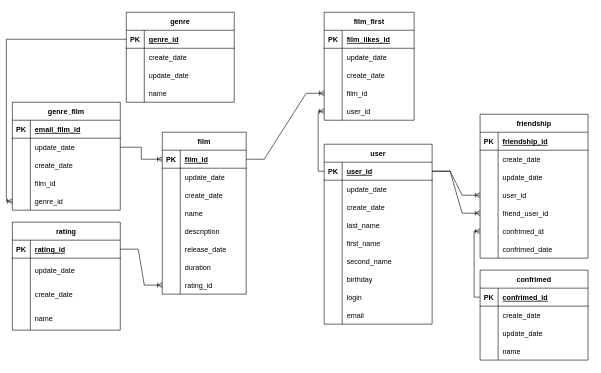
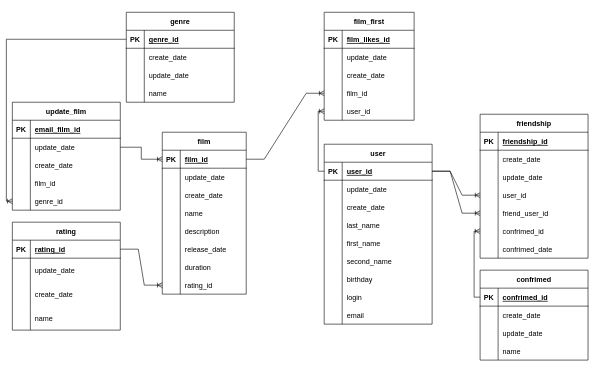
- <mxCell id="106" value="genre_film" style="shape=table;startSize=30;container=1;collapsible=1;childLayout=tableLayout;fixedRows=1;rowLines=0;fontStyle=1;align=center;resizeLast=1;" parent="1" vertex="1"><mxGeometry x="20" y="170" width="180" height="180" as="geometry" /></mxCell>
+ <mxCell id="106" value="update_film" style="shape=table;startSize=30;container=1;collapsible=1;childLayout=tableLayout;fixedRows=1;rowLines=0;fontStyle=1;align=center;resizeLast=1;" parent="1" vertex="1"><mxGeometry x="20" y="170" width="180" height="180" as="geometry" /></mxCell>
